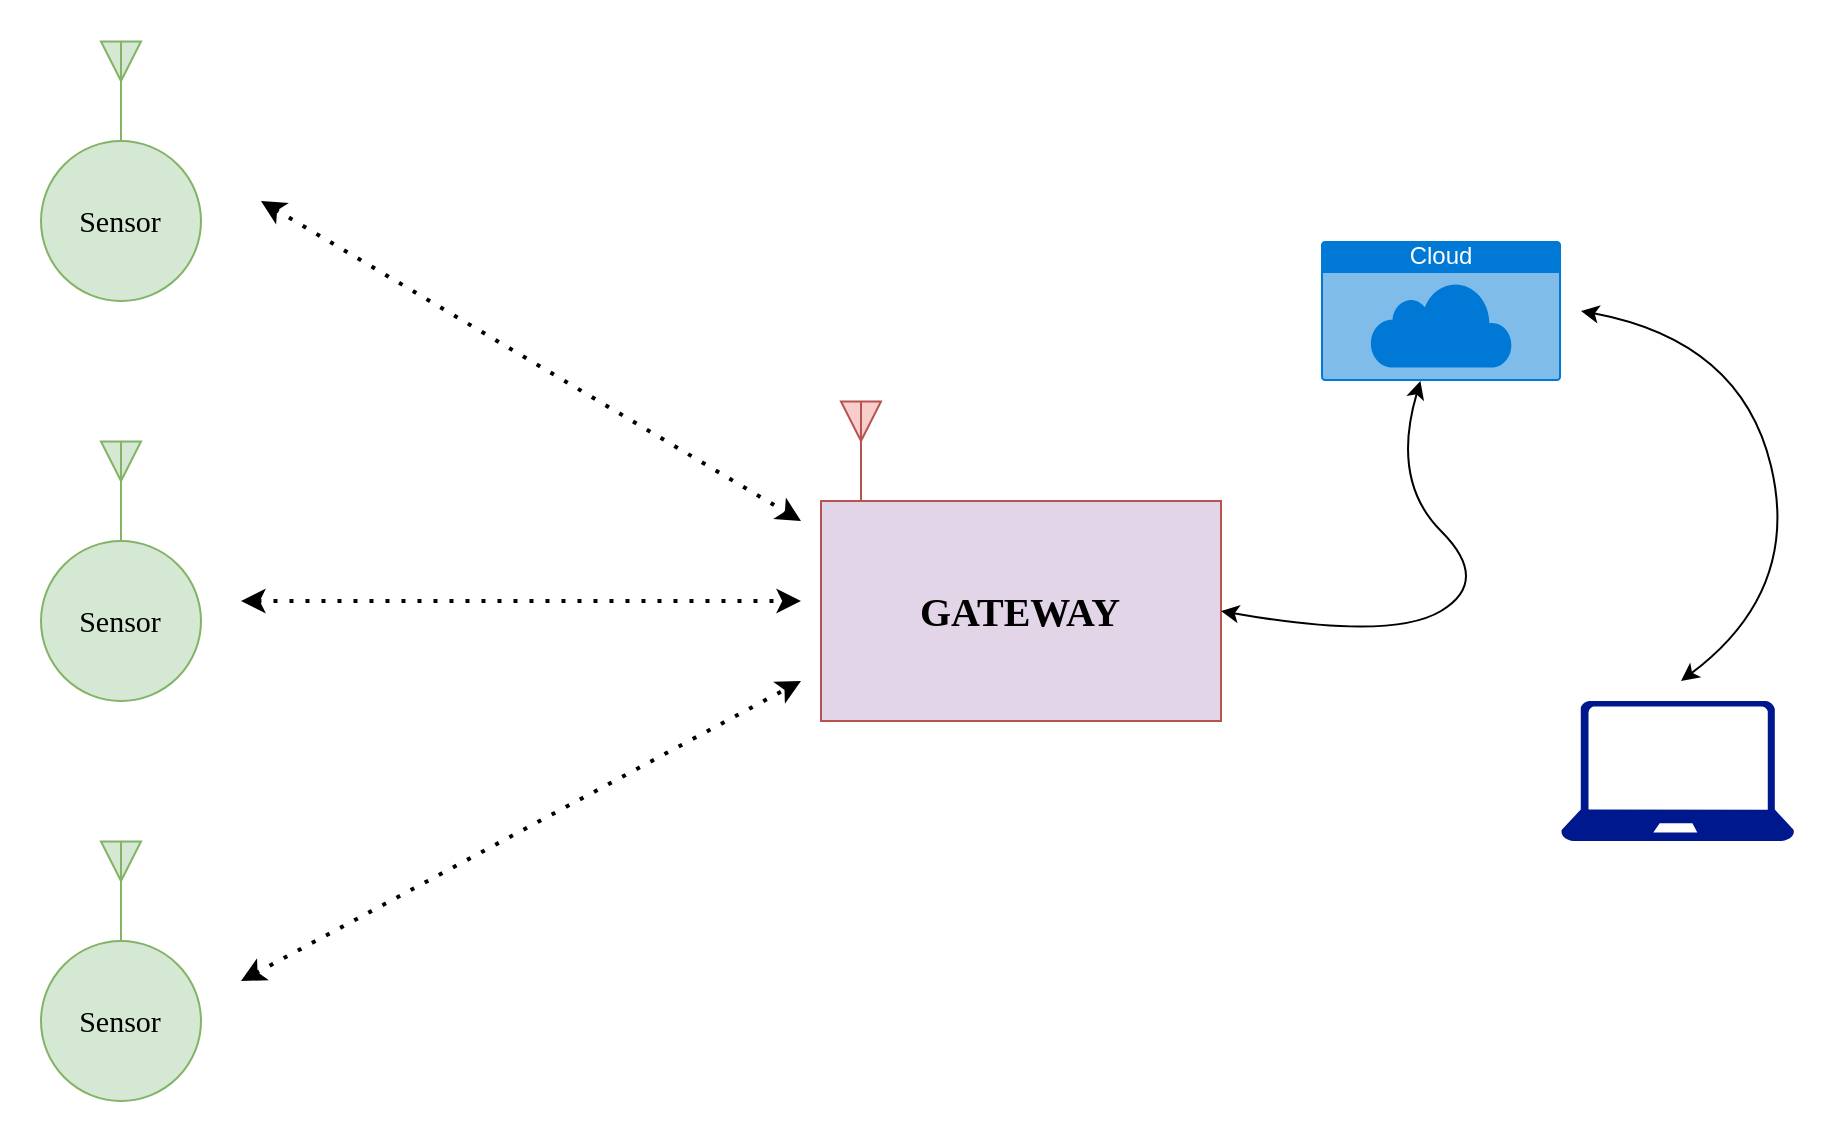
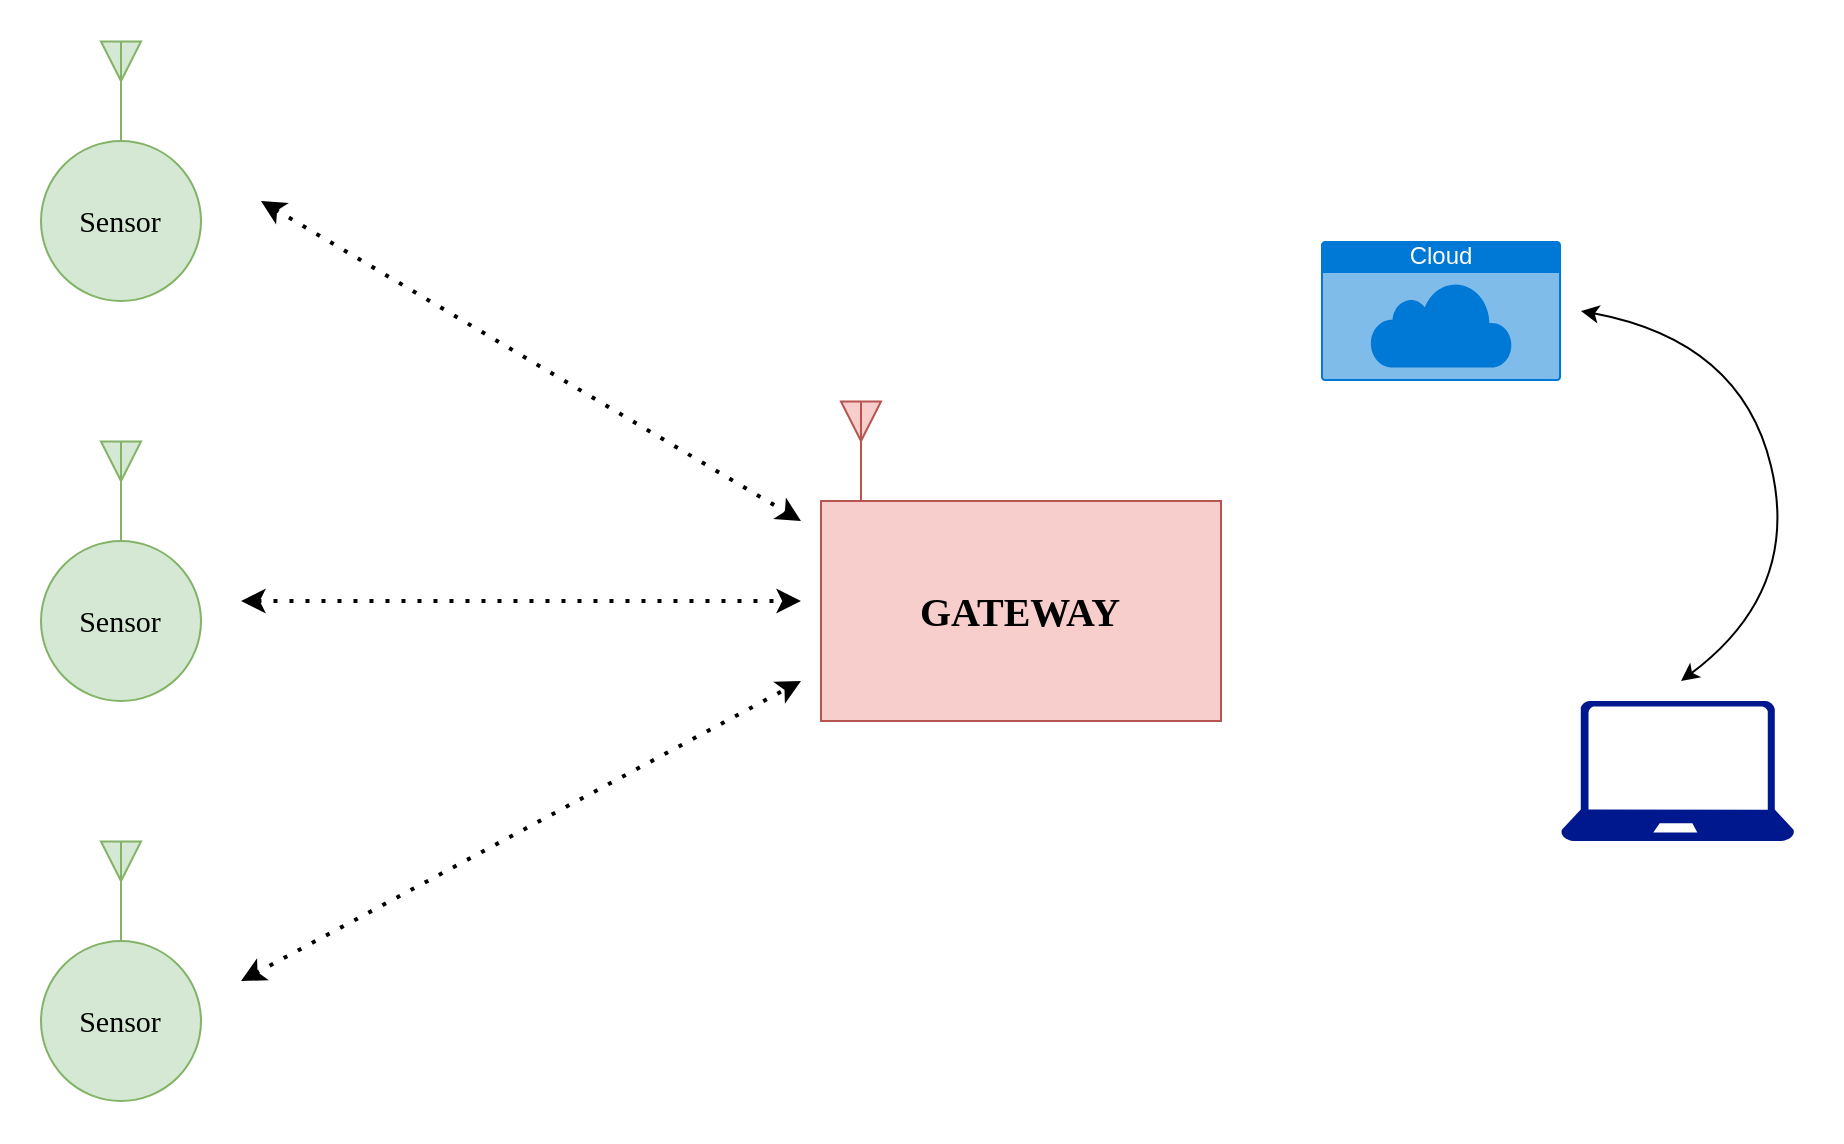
- <mxCell id="14" value="" style="curved=1;startArrow=classic;endArrow=classic;html=1;fontFamily=Verdana;fontSize=20;exitX=1;exitY=0.5;exitDx=0;exitDy=0;" edge="1" parent="1" source="9" target="13"><mxGeometry width="50" height="50" relative="1" as="geometry"><mxPoint x="695" y="290" as="sourcePoint" /><mxPoint x="745" y="240" as="targetPoint" /><Array as="points"><mxPoint x="695" y="320" /><mxPoint x="745" y="290" /><mxPoint x="695" y="240" /></Array></mxGeometry></mxCell>
- <mxCell id="9" value="GATEWAY" style="rounded=0;whiteSpace=wrap;html=1;fillColor=#e1d5e7;strokeColor=#b85450;fontFamily=Verdana;fontStyle=1;fontSize=20;" vertex="1" parent="1"><mxGeometry x="410" y="250" width="200" height="110" as="geometry" /></mxCell>
+ <mxCell id="9" value="GATEWAY" style="rounded=0;whiteSpace=wrap;html=1;fillColor=#f8cecc;strokeColor=#b85450;fontFamily=Verdana;fontStyle=1;fontSize=20;" vertex="1" parent="1"><mxGeometry x="410" y="250" width="200" height="110" as="geometry" /></mxCell>
